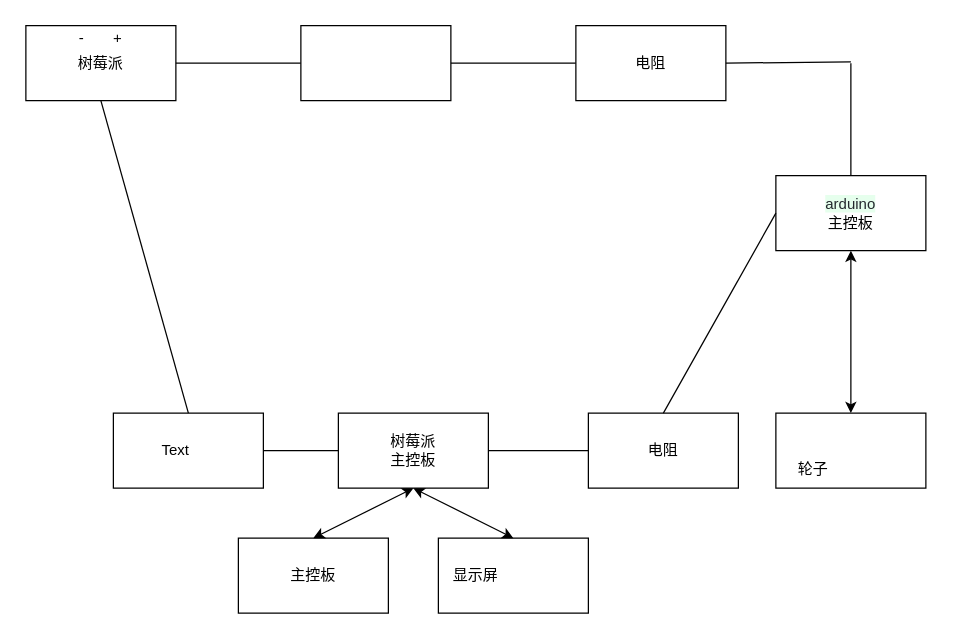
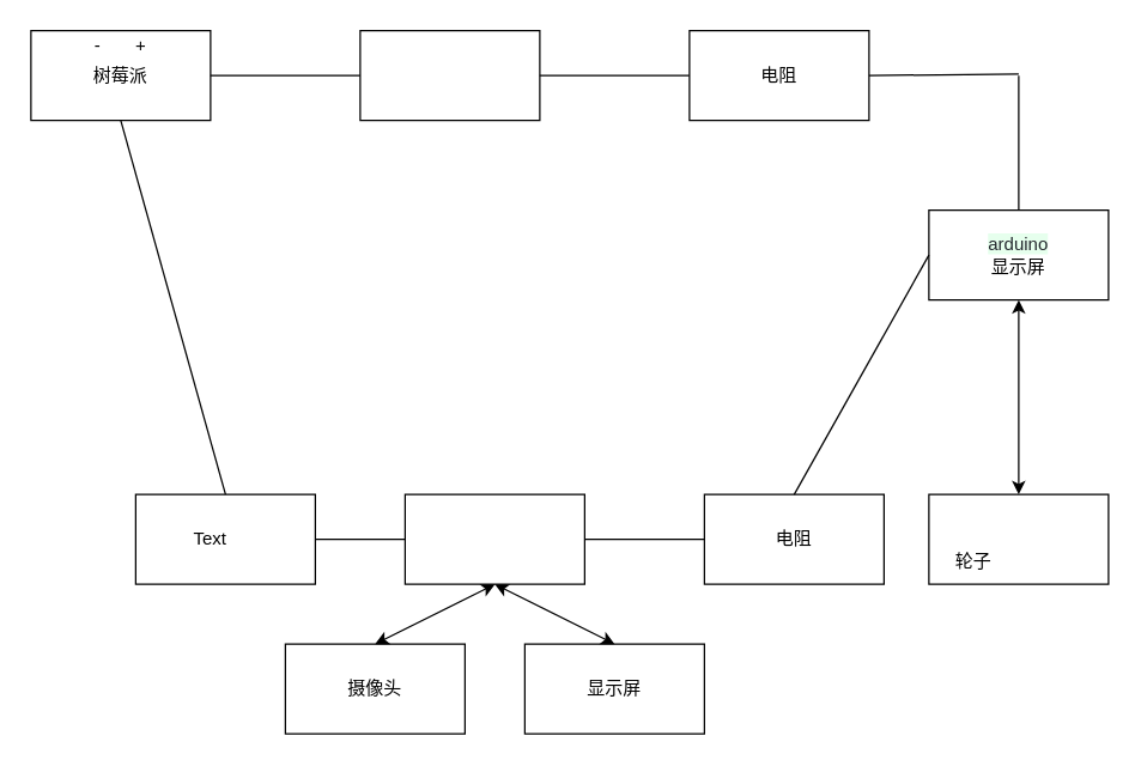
- <mxCell id="12" value="&lt;span style=&quot;display: inline ; float: none ; background-color: rgb(230 , 255 , 237) ; color: rgb(36 , 41 , 46) ; font-family: , &amp;#34;consolas&amp;#34; , &amp;#34;liberation mono&amp;#34; , &amp;#34;menlo&amp;#34; , monospace ; font-size: 12px ; font-style: normal ; font-variant: normal ; font-weight: 400 ; letter-spacing: normal ; overflow-wrap: break-word ; text-align: left ; text-decoration: none ; text-indent: -7px ; text-transform: none ; white-space: pre-wrap ; word-spacing: 0px&quot;&gt;arduino&lt;/span&gt;主控板" parent="1" vertex="1" style="text;html=1;strokeColor=none;fillColor=none;align=center;verticalAlign=middle;whiteSpace=wrap;rounded=0;"><mxGeometry as="geometry" height="20" width="40" y="160" x="660" /></mxCell>
+ <mxCell id="12" value="&lt;span style=&quot;display: inline ; float: none ; background-color: rgb(230 , 255 , 237) ; color: rgb(36 , 41 , 46) ; font-family: , &amp;#34;consolas&amp;#34; , &amp;#34;liberation mono&amp;#34; , &amp;#34;menlo&amp;#34; , monospace ; font-size: 12px ; font-style: normal ; font-variant: normal ; font-weight: 400 ; letter-spacing: normal ; overflow-wrap: break-word ; text-align: left ; text-decoration: none ; text-indent: -7px ; text-transform: none ; white-space: pre-wrap ; word-spacing: 0px&quot;&gt;arduino&lt;/span&gt;显示屏" parent="1" vertex="1" style="text;html=1;strokeColor=none;fillColor=none;align=center;verticalAlign=middle;whiteSpace=wrap;rounded=0;"><mxGeometry as="geometry" height="20" width="40" y="160" x="660" /></mxCell>
- <mxCell id="20" value="树莓派&lt;br&gt;主控板" parent="1" vertex="1" style="text;html=1;strokeColor=none;fillColor=none;align=center;verticalAlign=middle;whiteSpace=wrap;rounded=0;"><mxGeometry as="geometry" height="20" width="40" y="350" x="310" /></mxCell>
- <mxCell id="22" value="主控板" parent="1" vertex="1" style="text;html=1;strokeColor=none;fillColor=none;align=center;verticalAlign=middle;whiteSpace=wrap;rounded=0;"><mxGeometry as="geometry" height="20" width="40" y="450" x="230" /></mxCell>
+ <mxCell id="22" value="摄像头" parent="1" vertex="1" style="text;html=1;strokeColor=none;fillColor=none;align=center;verticalAlign=middle;whiteSpace=wrap;rounded=0;"><mxGeometry as="geometry" height="20" width="40" y="450" x="230" /></mxCell>
- <mxCell id="24" value="显示屏" parent="1" vertex="1" style="text;html=1;strokeColor=none;fillColor=none;align=center;verticalAlign=middle;whiteSpace=wrap;rounded=0;"><mxGeometry x="360" y="450" as="geometry" height="20" width="40" /></mxCell>
+ <mxCell id="24" value="显示屏" parent="1" vertex="1" style="text;html=1;strokeColor=none;fillColor=none;align=center;verticalAlign=middle;whiteSpace=wrap;rounded=0;"><mxGeometry as="geometry" height="20" width="40" y="450" x="390" /></mxCell>
